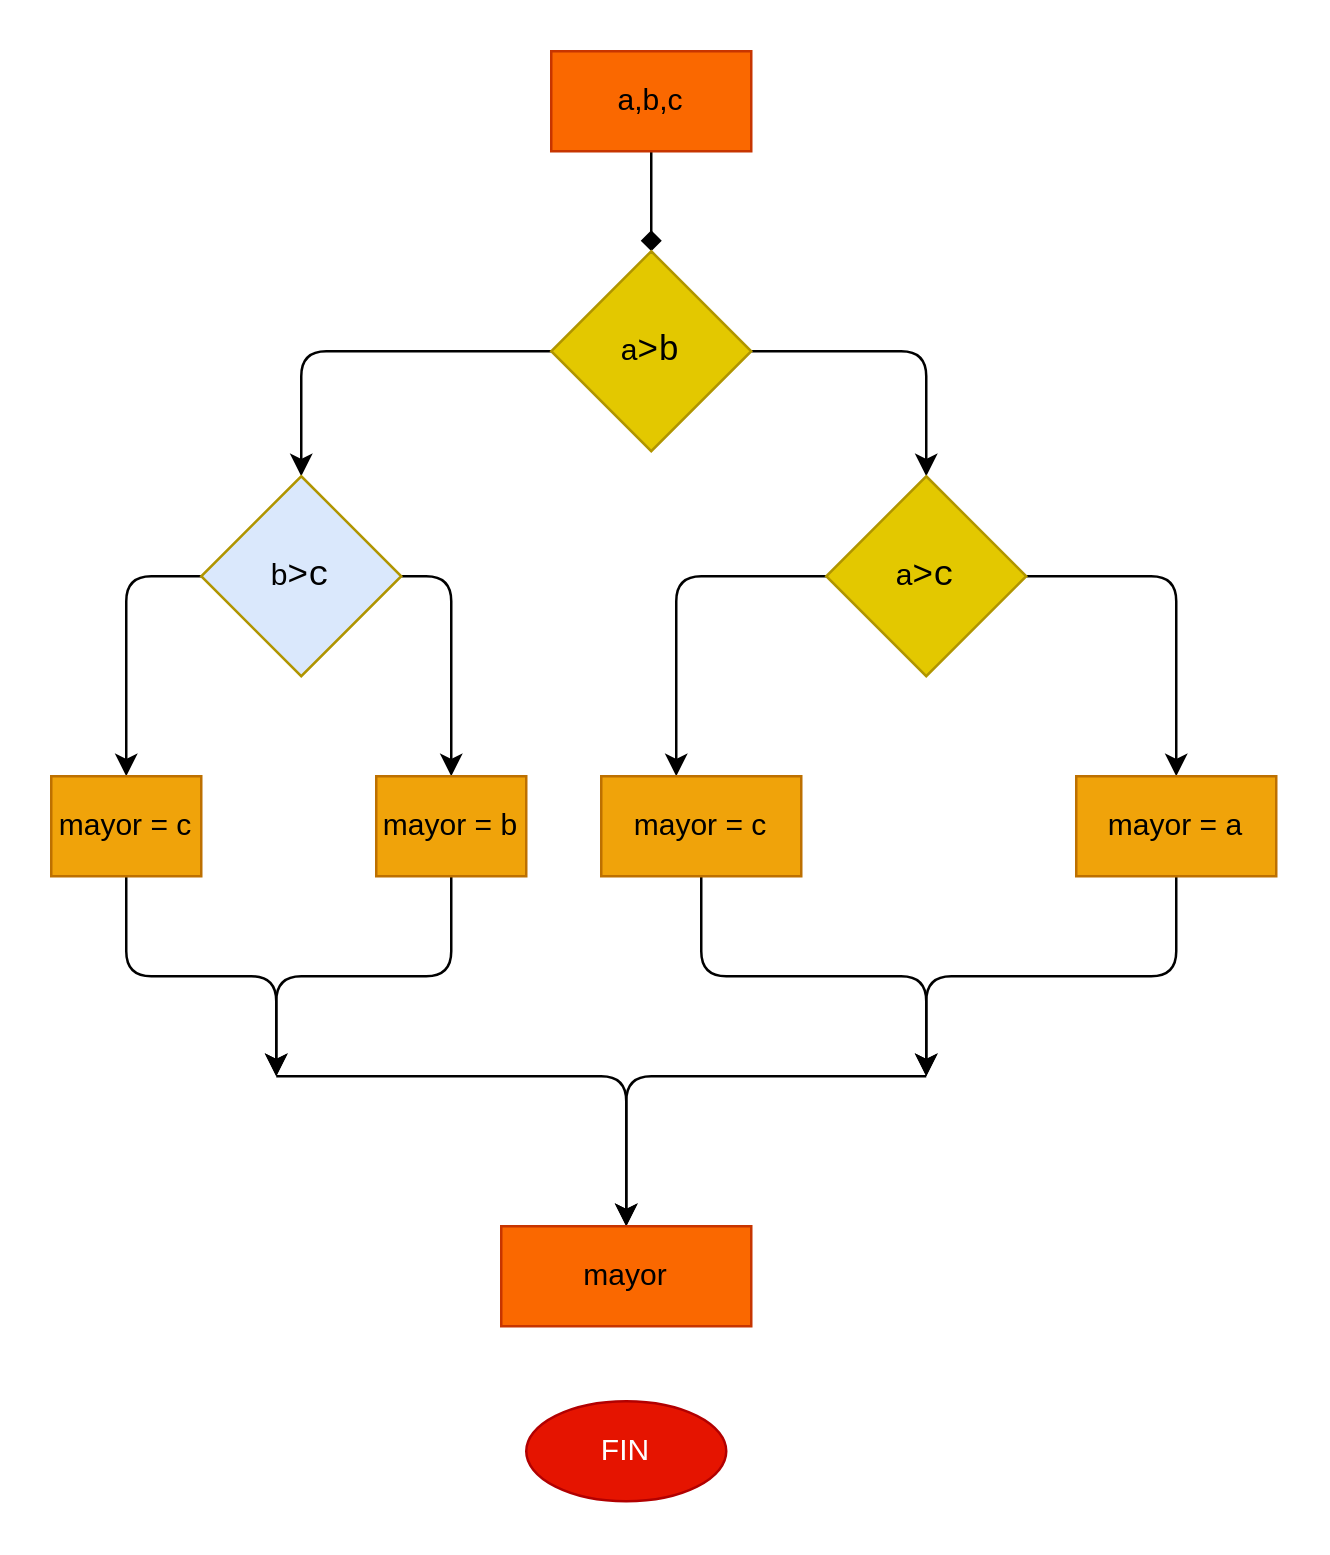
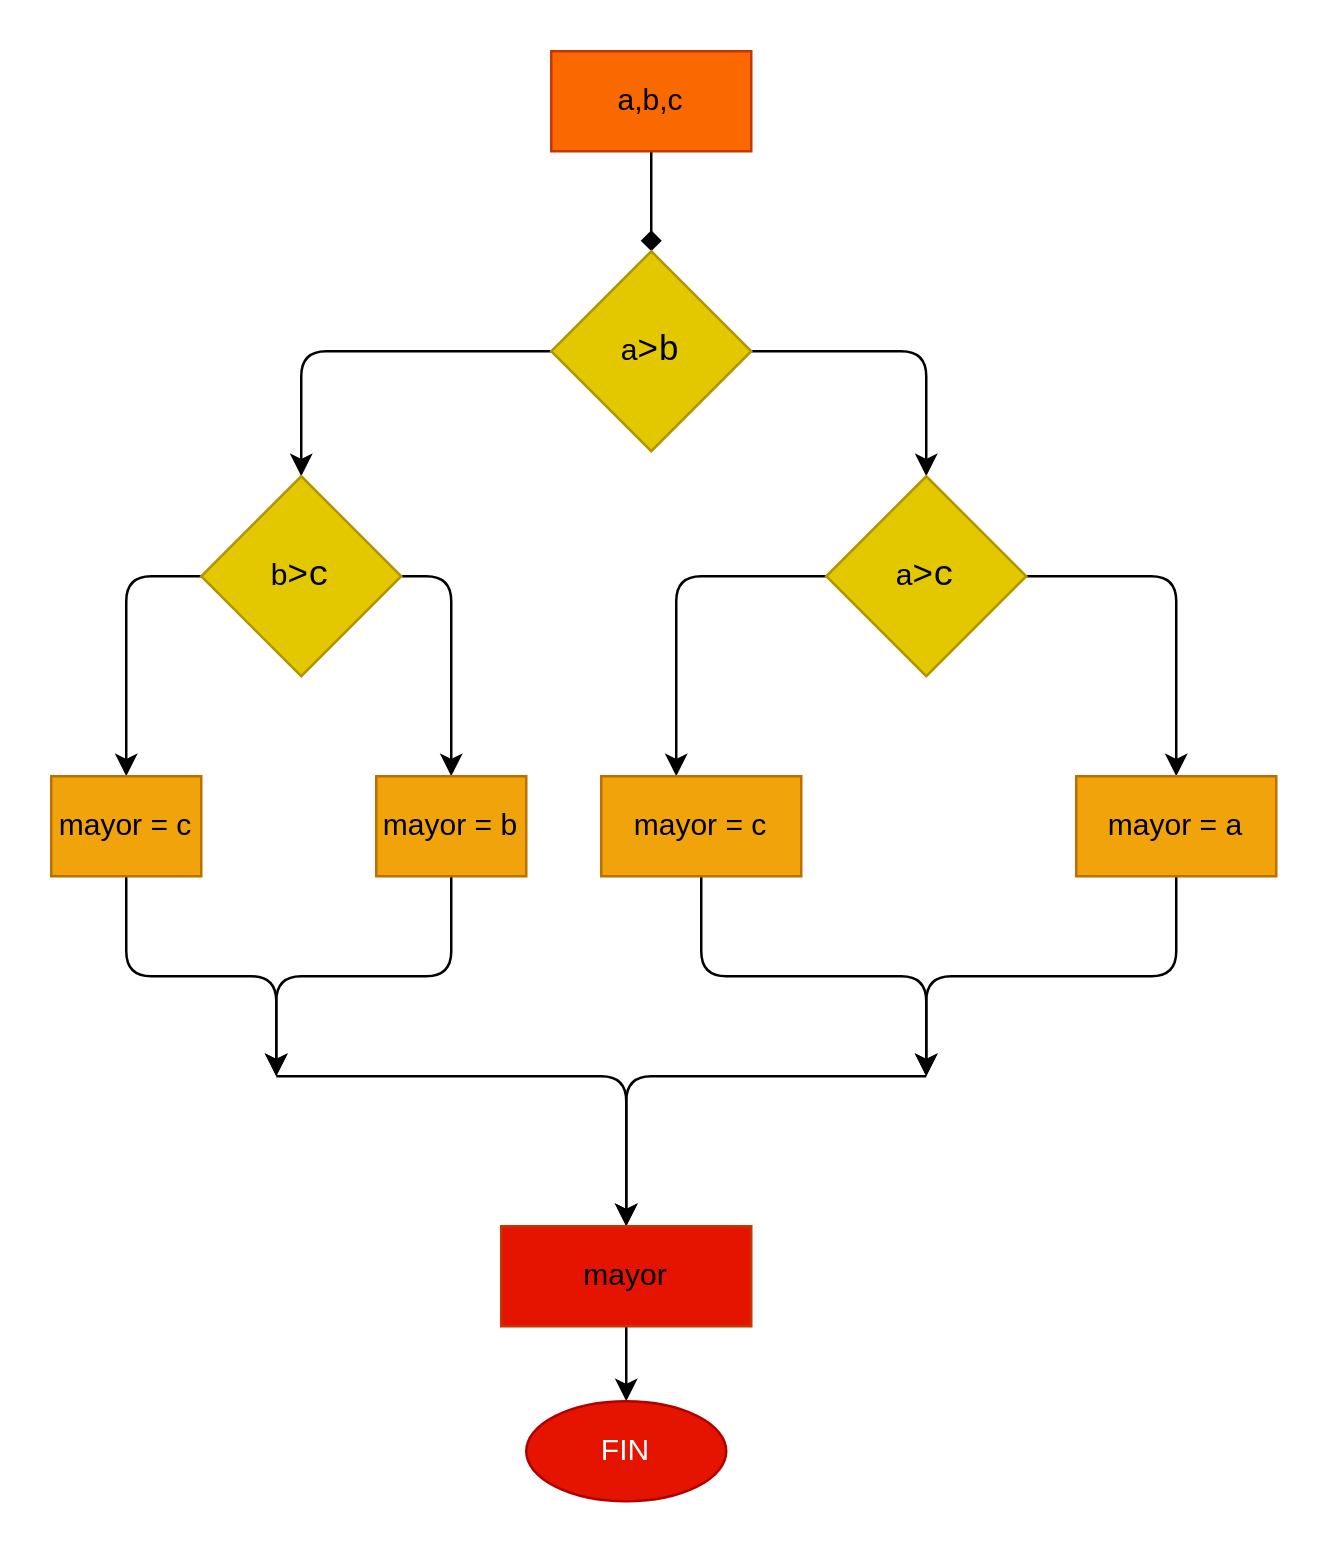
- <mxCell id="16" value="b&lt;font face=&quot;Consolas, Courier New, monospace&quot;&gt;&lt;span style=&quot;font-size: 14px&quot;&gt;&amp;gt;c&lt;/span&gt;&lt;/font&gt;" style="rhombus;whiteSpace=wrap;html=1;fillColor=#dae8fc;fontColor=#000000;strokeColor=#B09500;" vertex="1" parent="1"><mxGeometry x="80" y="190" width="80" height="80" as="geometry" /></mxCell>
+ <mxCell id="16" value="b&lt;font face=&quot;Consolas, Courier New, monospace&quot;&gt;&lt;span style=&quot;font-size: 14px&quot;&gt;&amp;gt;c&lt;/span&gt;&lt;/font&gt;" style="rhombus;whiteSpace=wrap;html=1;fillColor=#e3c800;fontColor=#000000;strokeColor=#B09500;" vertex="1" parent="1"><mxGeometry x="80" y="190" width="80" height="80" as="geometry" /></mxCell>
- <mxCell id="24" value="mayor" style="rounded=0;whiteSpace=wrap;html=1;fontColor=#000000;fillColor=#fa6800;strokeColor=#C73500;" vertex="1" parent="1"><mxGeometry x="200" y="490" width="100" height="40" as="geometry" /></mxCell>
+ <mxCell id="24" value="mayor" style="rounded=0;whiteSpace=wrap;html=1;fontColor=#000000;fillColor=#e51400;strokeColor=#C73500;" vertex="1" parent="1"><mxGeometry x="200" y="490" width="100" height="40" as="geometry" /></mxCell>
+ <mxCell id="23" style="edgeStyle=none;html=1;exitX=0.5;exitY=1;exitDx=0;exitDy=0;entryX=0.5;entryY=0;entryDx=0;entryDy=0;fontColor=#FFFFFF;" edge="1" parent="1" source="24" target="25"><mxGeometry relative="1" as="geometry" /></mxCell>
